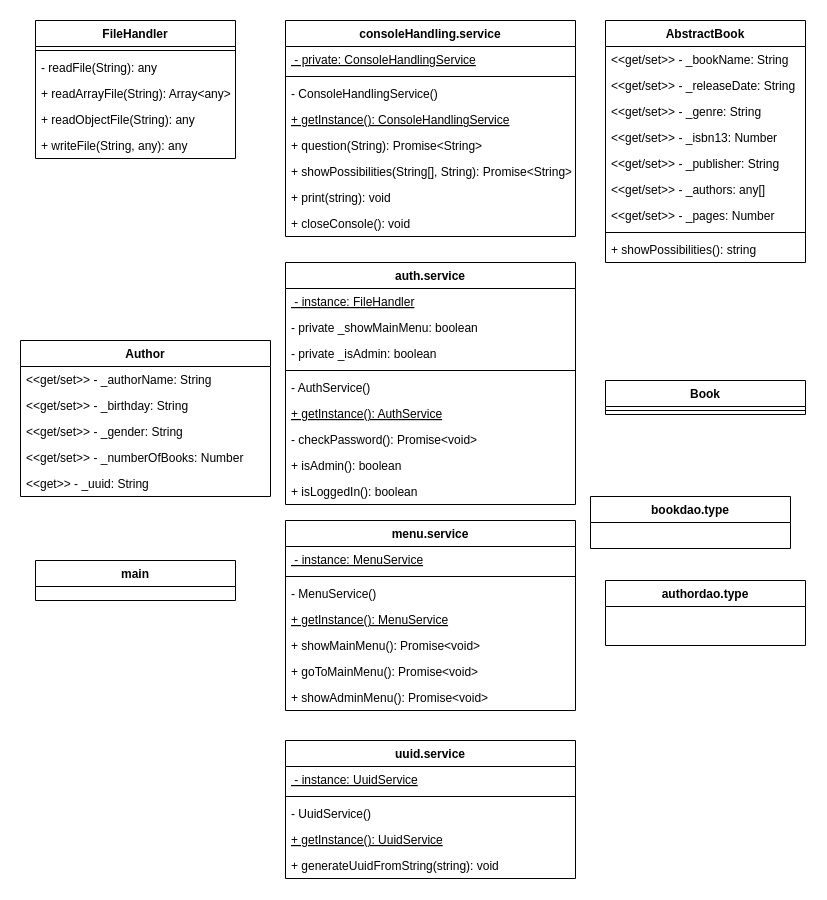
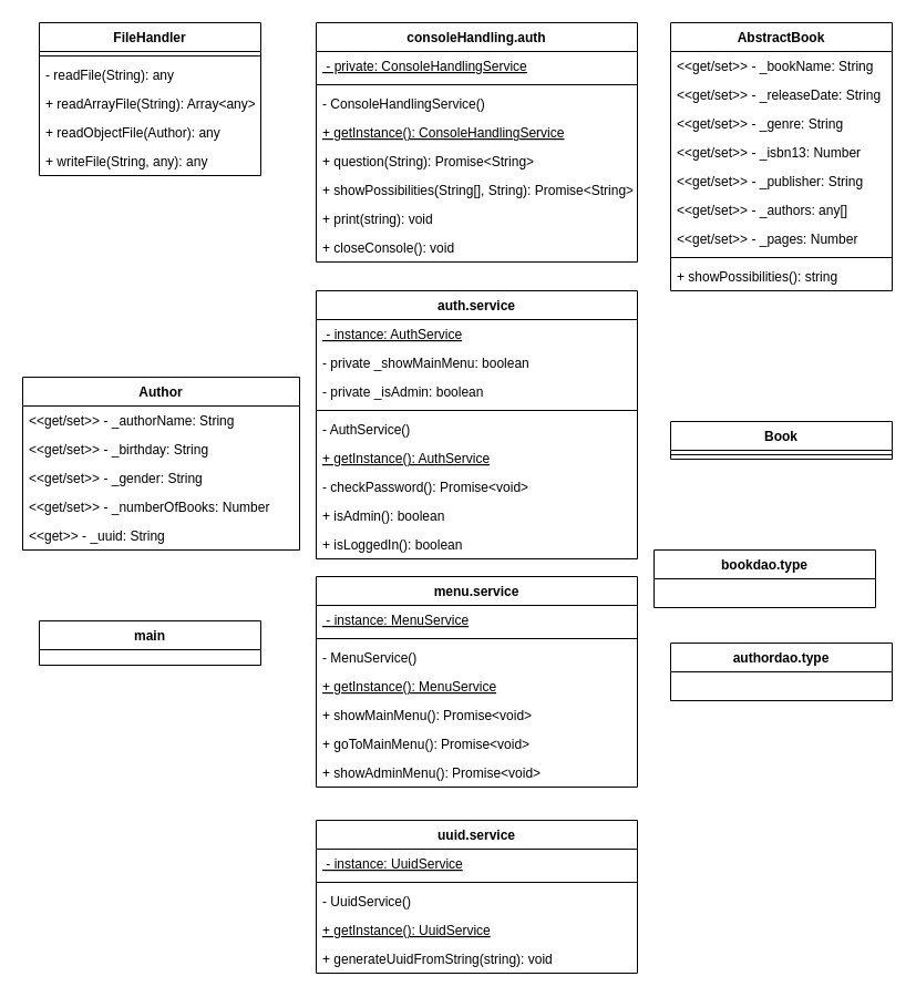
- <mxCell id="26" value="consoleHandling.service" style="swimlane;fontStyle=1;align=center;verticalAlign=top;childLayout=stackLayout;horizontal=1;startSize=26;horizontalStack=0;resizeParent=1;resizeParentMax=0;resizeLast=0;collapsible=1;marginBottom=0;" vertex="1" parent="1"><mxGeometry x="285" y="20" width="290" height="216" as="geometry" /></mxCell>
+ <mxCell id="26" value="consoleHandling.auth" style="swimlane;fontStyle=1;align=center;verticalAlign=top;childLayout=stackLayout;horizontal=1;startSize=26;horizontalStack=0;resizeParent=1;resizeParentMax=0;resizeLast=0;collapsible=1;marginBottom=0;" vertex="1" parent="1"><mxGeometry x="285" y="20" width="290" height="216" as="geometry" /></mxCell>
- <mxCell id="24" value="+ readObjectFile(String): any" style="text;strokeColor=none;fillColor=none;align=left;verticalAlign=top;spacingLeft=4;spacingRight=4;overflow=hidden;rotatable=0;points=[[0,0.5],[1,0.5]];portConstraint=eastwest;" vertex="1" parent="20"><mxGeometry y="86" width="200" height="26" as="geometry" /></mxCell>
+ <mxCell id="24" value="+ readObjectFile(Author): any" style="text;strokeColor=none;fillColor=none;align=left;verticalAlign=top;spacingLeft=4;spacingRight=4;overflow=hidden;rotatable=0;points=[[0,0.5],[1,0.5]];portConstraint=eastwest;" vertex="1" parent="20"><mxGeometry y="86" width="200" height="26" as="geometry" /></mxCell>
- <mxCell id="36" value=" - instance: FileHandler" style="text;strokeColor=none;fillColor=none;align=left;verticalAlign=top;spacingLeft=4;spacingRight=4;overflow=hidden;rotatable=0;points=[[0,0.5],[1,0.5]];portConstraint=eastwest;fontStyle=4" vertex="1" parent="35"><mxGeometry y="26" width="290" height="26" as="geometry" /></mxCell>
+ <mxCell id="36" value=" - instance: AuthService" style="text;strokeColor=none;fillColor=none;align=left;verticalAlign=top;spacingLeft=4;spacingRight=4;overflow=hidden;rotatable=0;points=[[0,0.5],[1,0.5]];portConstraint=eastwest;fontStyle=4" vertex="1" parent="35"><mxGeometry y="26" width="290" height="26" as="geometry" /></mxCell>
- <mxCell id="60" value="authordao.type" style="swimlane;fontStyle=1;align=center;verticalAlign=top;childLayout=stackLayout;horizontal=1;startSize=26;horizontalStack=0;resizeParent=1;resizeParentMax=0;resizeLast=0;collapsible=1;marginBottom=0;" vertex="1" parent="1"><mxGeometry x="605" y="580" width="200" height="65" as="geometry"><mxRectangle x="330" y="310" width="70" height="26" as="alternateBounds" /></mxGeometry></mxCell>
+ <mxCell id="60" value="authordao.type" style="swimlane;fontStyle=1;align=center;verticalAlign=top;childLayout=stackLayout;horizontal=1;startSize=26;horizontalStack=0;resizeParent=1;resizeParentMax=0;resizeLast=0;collapsible=1;marginBottom=0;" vertex="1" parent="1"><mxGeometry x="605" y="580" width="200" height="52" as="geometry"><mxRectangle x="330" y="310" width="70" height="26" as="alternateBounds" /></mxGeometry></mxCell>
